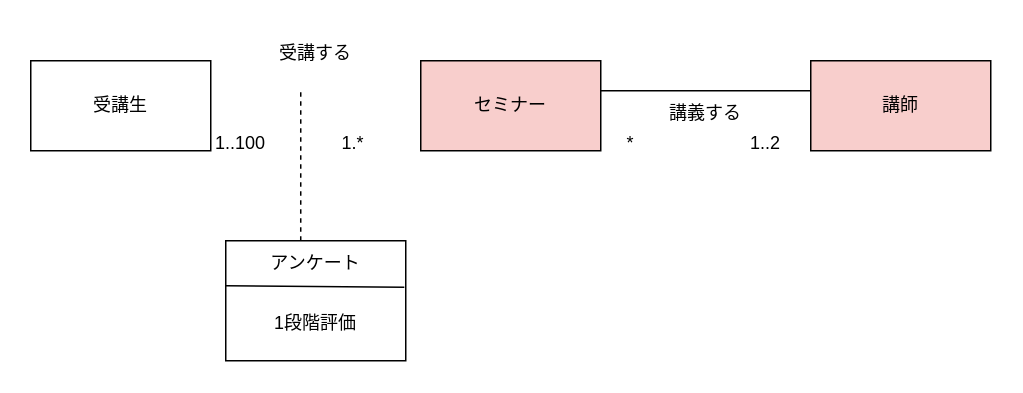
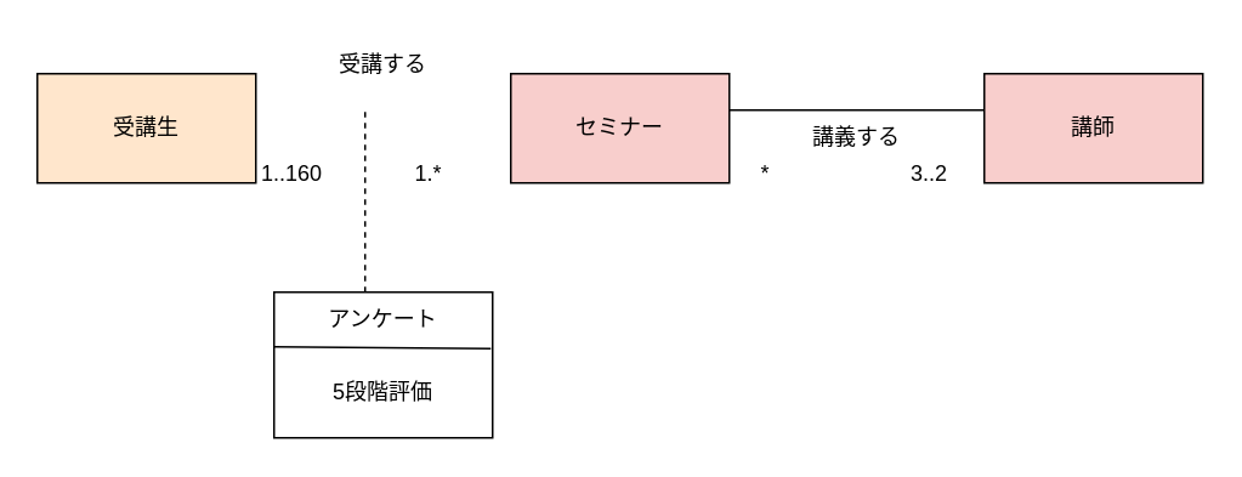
- <mxCell id="2" value="受講生" style="rounded=0;whiteSpace=wrap;html=1;" vertex="1" parent="1"><mxGeometry x="20" y="40" width="120" height="60" as="geometry" /></mxCell>
+ <mxCell id="2" value="受講生" style="rounded=0;whiteSpace=wrap;html=1;fillColor=#ffe6cc;" vertex="1" parent="1"><mxGeometry x="20" y="40" width="120" height="60" as="geometry" /></mxCell>
- <mxCell id="8" value="1..100" style="text;html=1;strokeColor=none;fillColor=none;align=center;verticalAlign=middle;whiteSpace=wrap;rounded=0;" vertex="1" parent="1"><mxGeometry x="130" y="80" width="60" height="30" as="geometry" /></mxCell>
+ <mxCell id="8" value="1..160" style="text;html=1;strokeColor=none;fillColor=none;align=center;verticalAlign=middle;whiteSpace=wrap;rounded=0;" vertex="1" parent="1"><mxGeometry x="130" y="80" width="60" height="30" as="geometry" /></mxCell>
- <mxCell id="11" value="1..2" style="text;html=1;strokeColor=none;fillColor=none;align=center;verticalAlign=middle;whiteSpace=wrap;rounded=0;" vertex="1" parent="1"><mxGeometry x="480" y="80" width="60" height="30" as="geometry" /></mxCell>
+ <mxCell id="11" value="3..2" style="text;html=1;strokeColor=none;fillColor=none;align=center;verticalAlign=middle;whiteSpace=wrap;rounded=0;" vertex="1" parent="1"><mxGeometry x="480" y="80" width="60" height="30" as="geometry" /></mxCell>
- <mxCell id="15" value="1段階評価" style="text;html=1;strokeColor=none;fillColor=none;align=center;verticalAlign=middle;whiteSpace=wrap;rounded=0;" vertex="1" parent="1"><mxGeometry x="150" y="200" width="120" height="30" as="geometry" /></mxCell>
+ <mxCell id="15" value="5段階評価" style="text;html=1;strokeColor=none;fillColor=none;align=center;verticalAlign=middle;whiteSpace=wrap;rounded=0;" vertex="1" parent="1"><mxGeometry x="150" y="200" width="120" height="30" as="geometry" /></mxCell>
